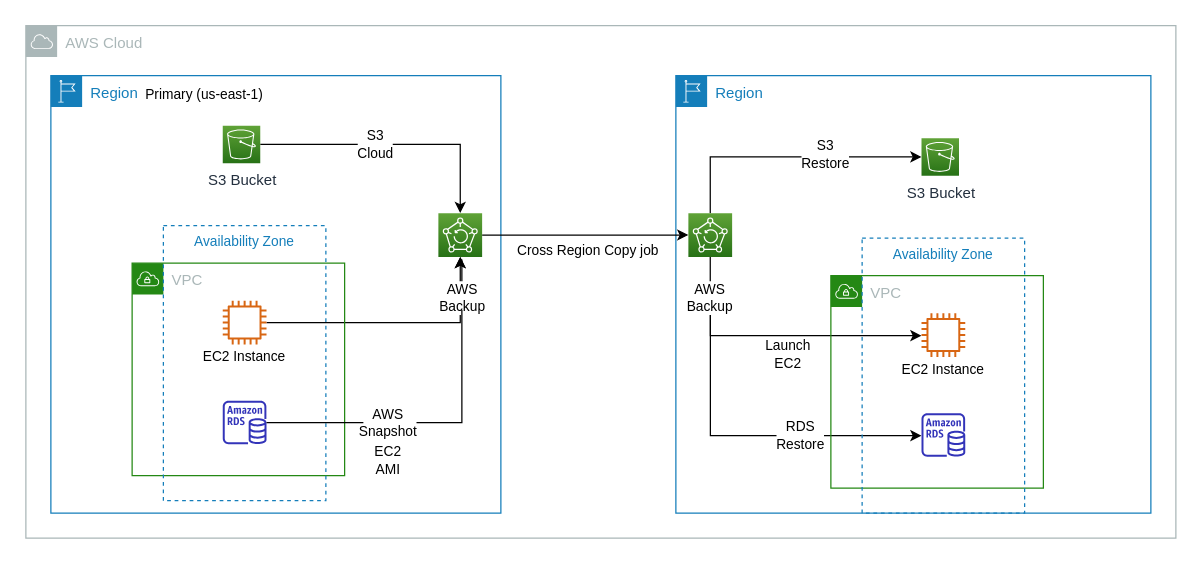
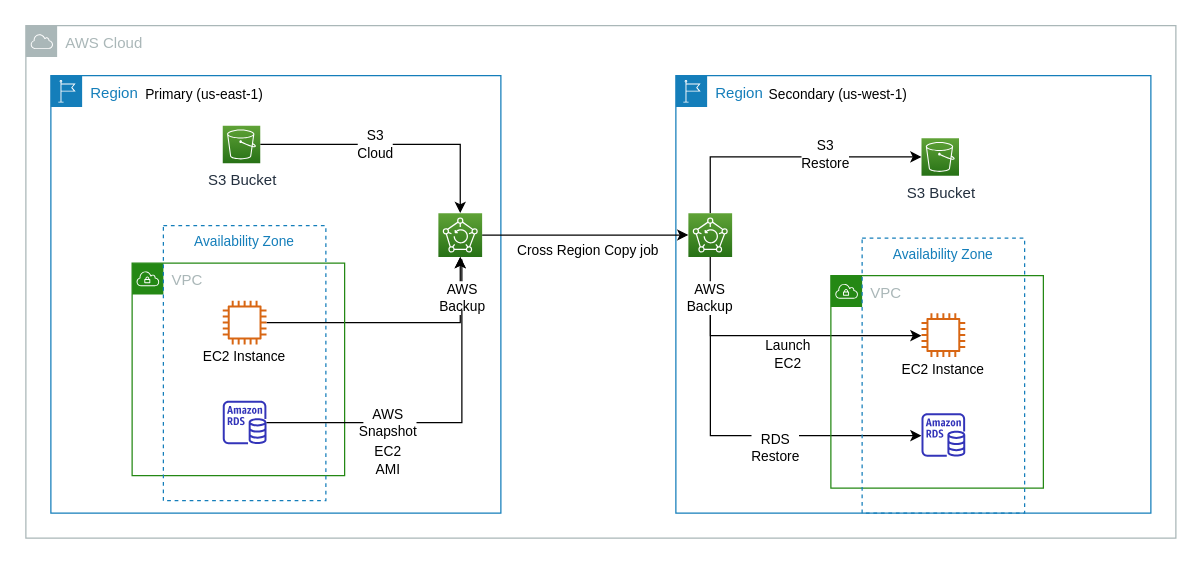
+ <mxCell id="15" value="Secondary (us-west-1)" style="text;html=1;strokeColor=none;fillColor=none;align=center;verticalAlign=middle;whiteSpace=wrap;rounded=0;fontSize=11;" vertex="1" parent="1"><mxGeometry x="610" y="60" width="120" height="30" as="geometry" /></mxCell>
- <mxCell id="37" value="RDS&lt;br&gt;Restore" style="text;html=1;strokeColor=none;fillColor=none;align=center;verticalAlign=middle;whiteSpace=wrap;rounded=0;fontSize=11;labelBackgroundColor=#ffffff;" vertex="1" parent="1"><mxGeometry x="620" y="335" width="40" height="25" as="geometry" /></mxCell>
+ <mxCell id="37" value="RDS&lt;br&gt;Restore" style="text;html=1;strokeColor=none;fillColor=none;align=center;verticalAlign=middle;whiteSpace=wrap;rounded=0;fontSize=11;labelBackgroundColor=#ffffff;" vertex="1" parent="1"><mxGeometry x="600" y="345" width="40" height="25" as="geometry" /></mxCell>
